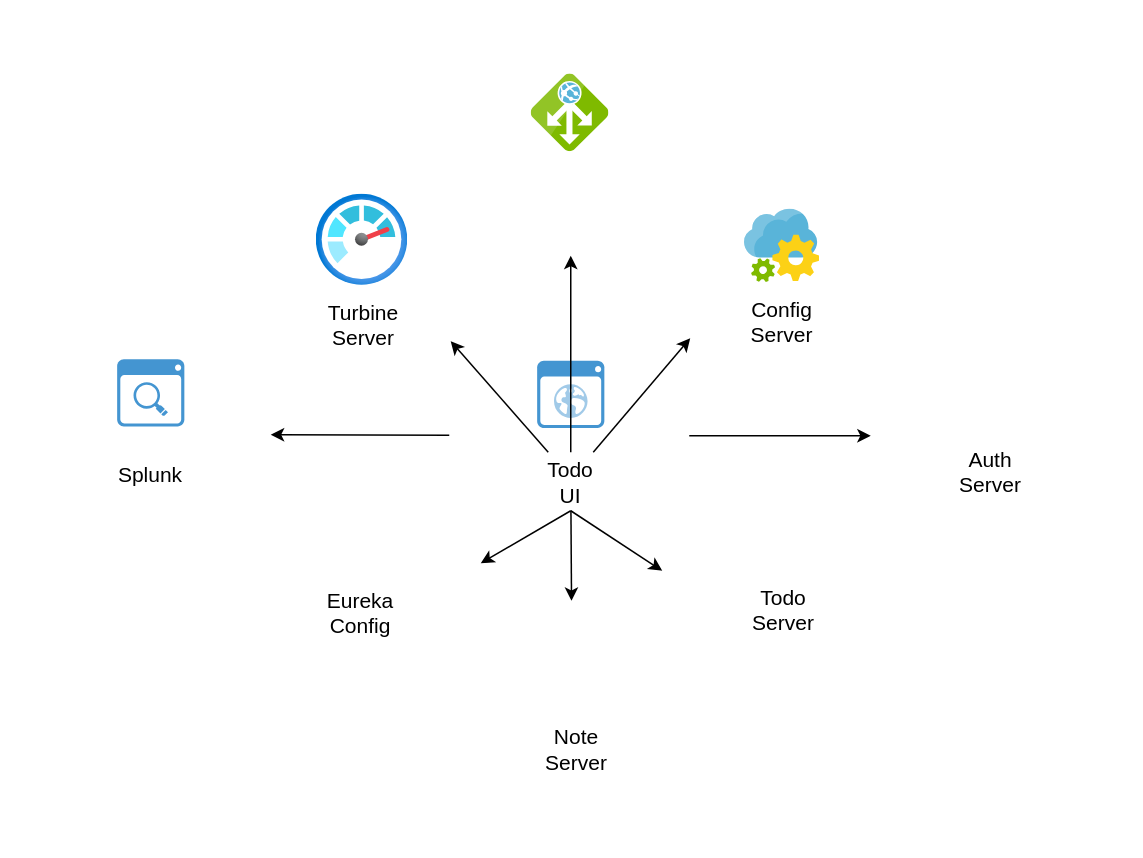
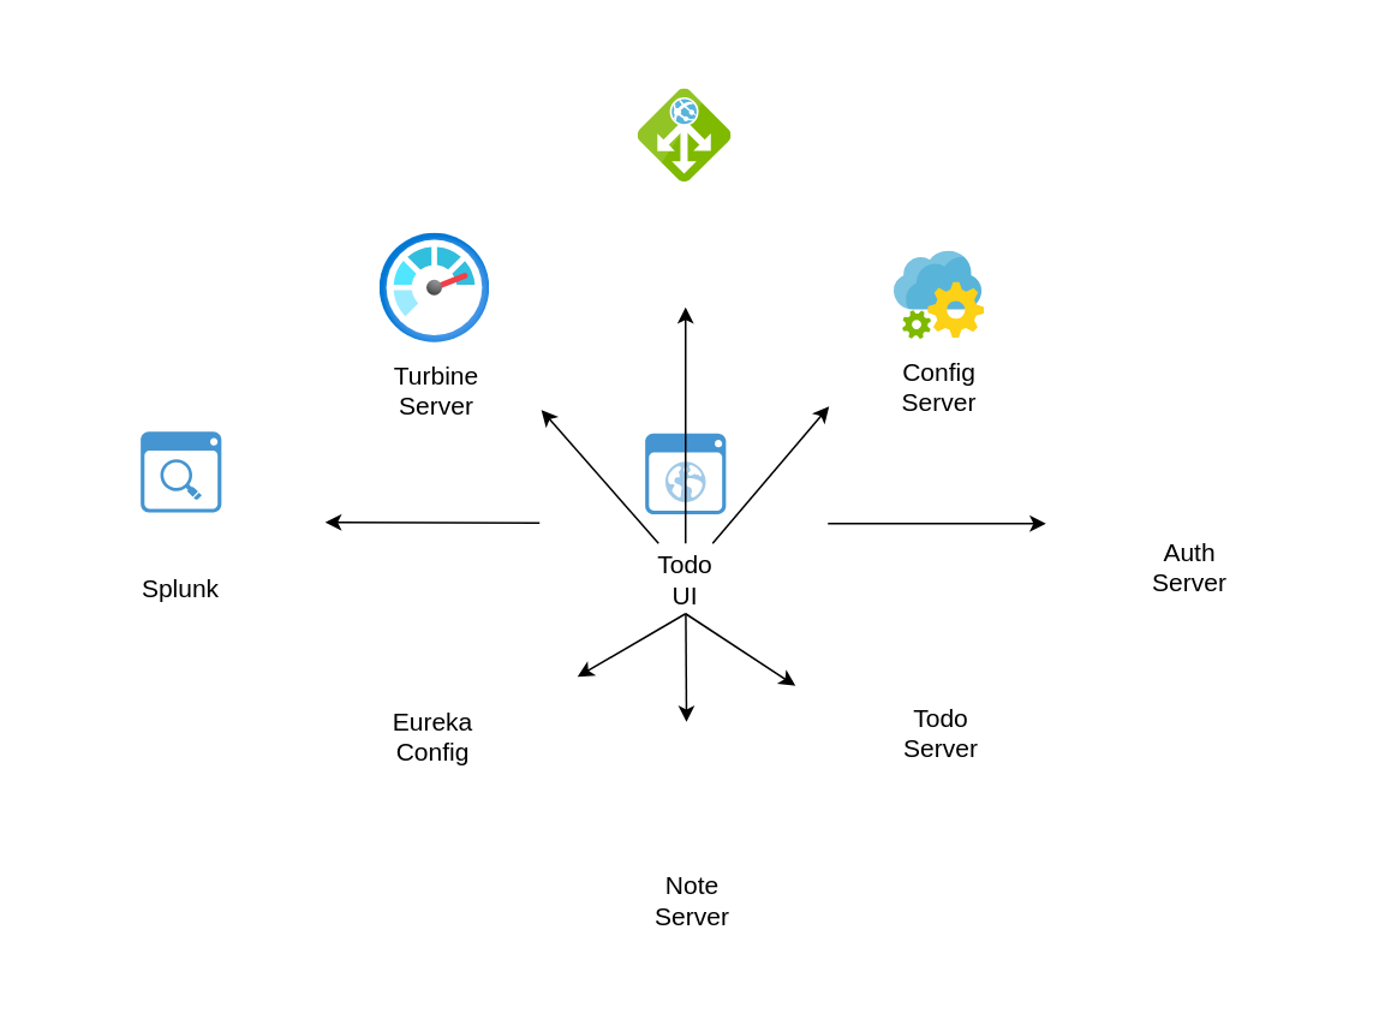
- <mxCell id="45" value="&lt;font style=&quot;font-size: 14px&quot;&gt;Splunk&lt;/font&gt;" style="text;html=1;strokeColor=none;fillColor=none;align=center;verticalAlign=middle;whiteSpace=wrap;rounded=0;" vertex="1" parent="42"><mxGeometry x="10" y="153" width="60" height="30" as="geometry" /></mxCell>
+ <mxCell id="45" value="&lt;font style=&quot;font-size: 14px&quot;&gt;Splunk&lt;/font&gt;" style="text;html=1;strokeColor=none;fillColor=none;align=center;verticalAlign=middle;whiteSpace=wrap;rounded=0;" vertex="1" parent="42"><mxGeometry x="10" y="163" width="60" height="30" as="geometry" /></mxCell>
